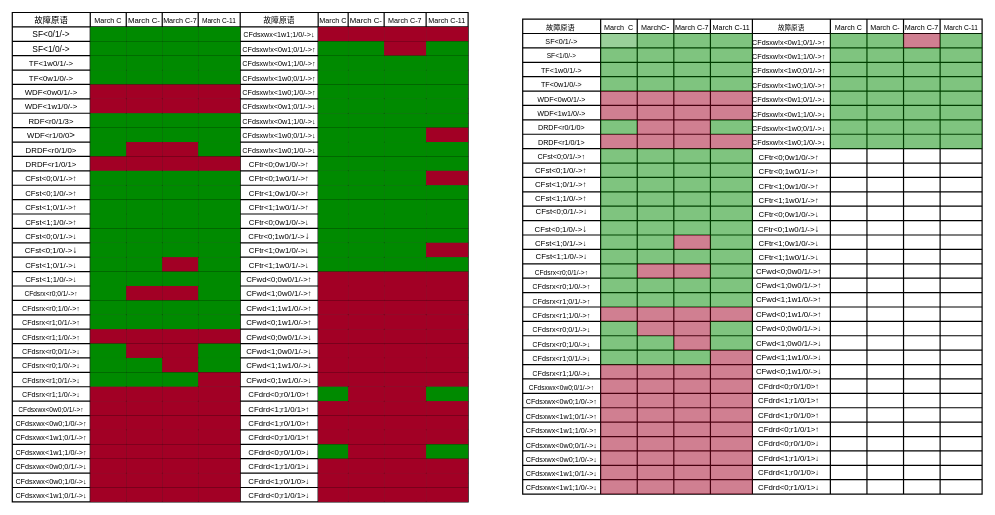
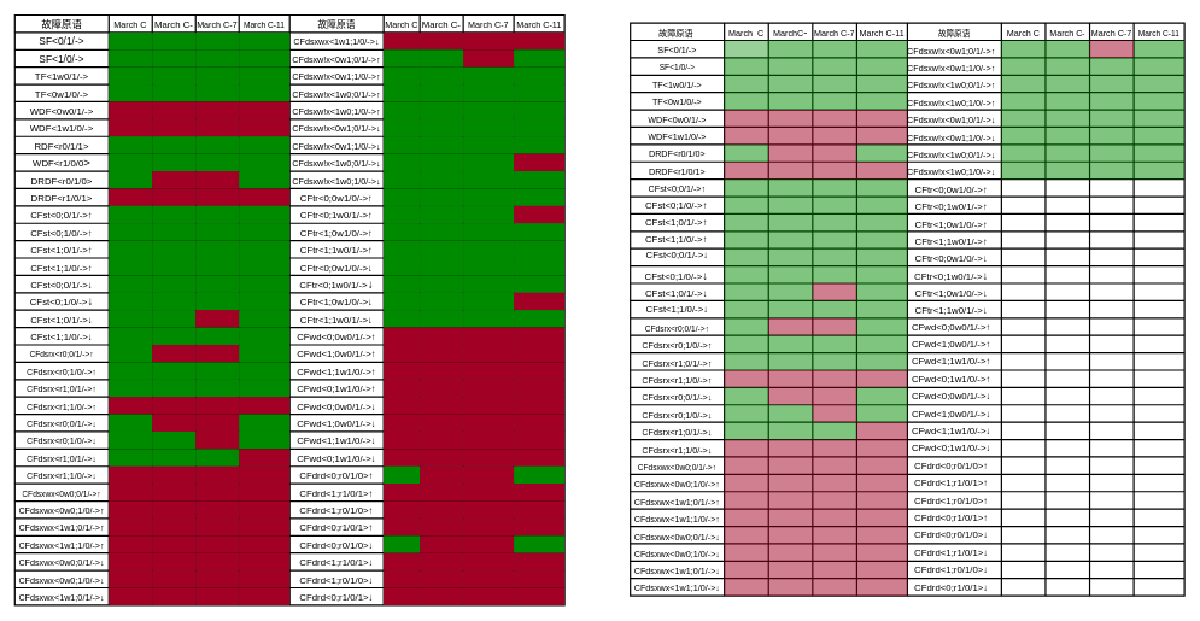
- <mxCell id="81" value="&lt;font style=&quot;font-size: 13px;&quot;&gt;RDF&amp;lt;r0/1/3&amp;gt;&lt;/font&gt;" style="shape=partialRectangle;html=1;whiteSpace=wrap;connectable=0;strokeColor=inherit;overflow=hidden;fillColor=none;top=0;left=0;bottom=0;right=0;pointerEvents=1;fontSize=16;" parent="80" vertex="1"><mxGeometry width="130" height="24" as="geometry"><mxRectangle width="130" height="24" as="alternateBounds" /></mxGeometry></mxCell>
+ <mxCell id="81" value="&lt;font style=&quot;font-size: 13px;&quot;&gt;RDF&amp;lt;r0/1/1&amp;gt;&lt;/font&gt;" style="shape=partialRectangle;html=1;whiteSpace=wrap;connectable=0;strokeColor=inherit;overflow=hidden;fillColor=none;top=0;left=0;bottom=0;right=0;pointerEvents=1;fontSize=16;" parent="80" vertex="1"><mxGeometry width="130" height="24" as="geometry"><mxRectangle width="130" height="24" as="alternateBounds" /></mxGeometry></mxCell>
